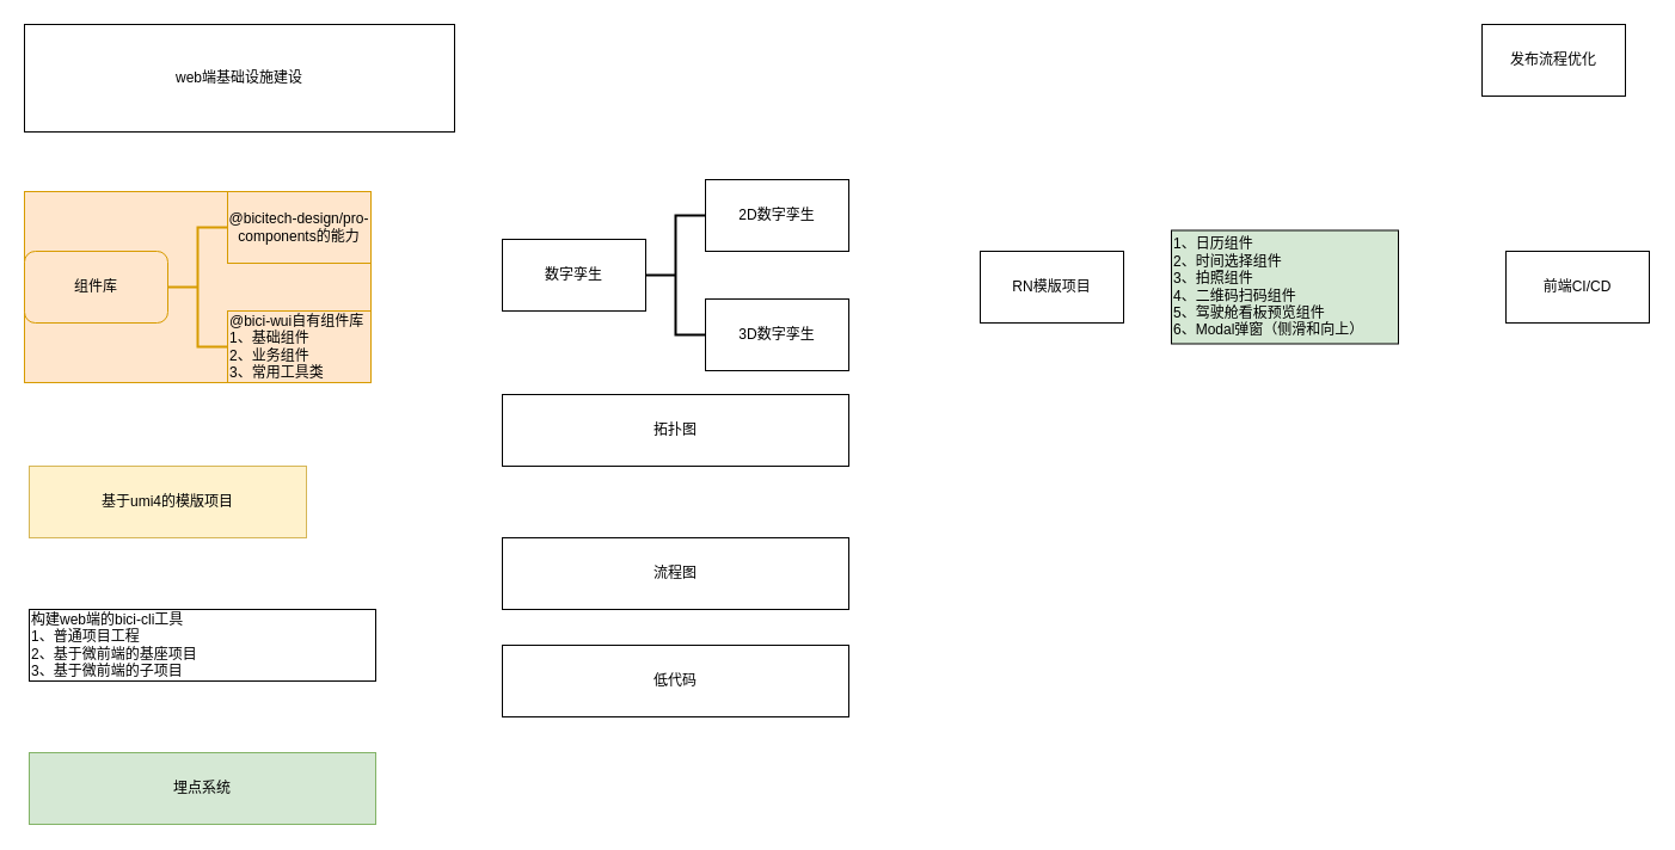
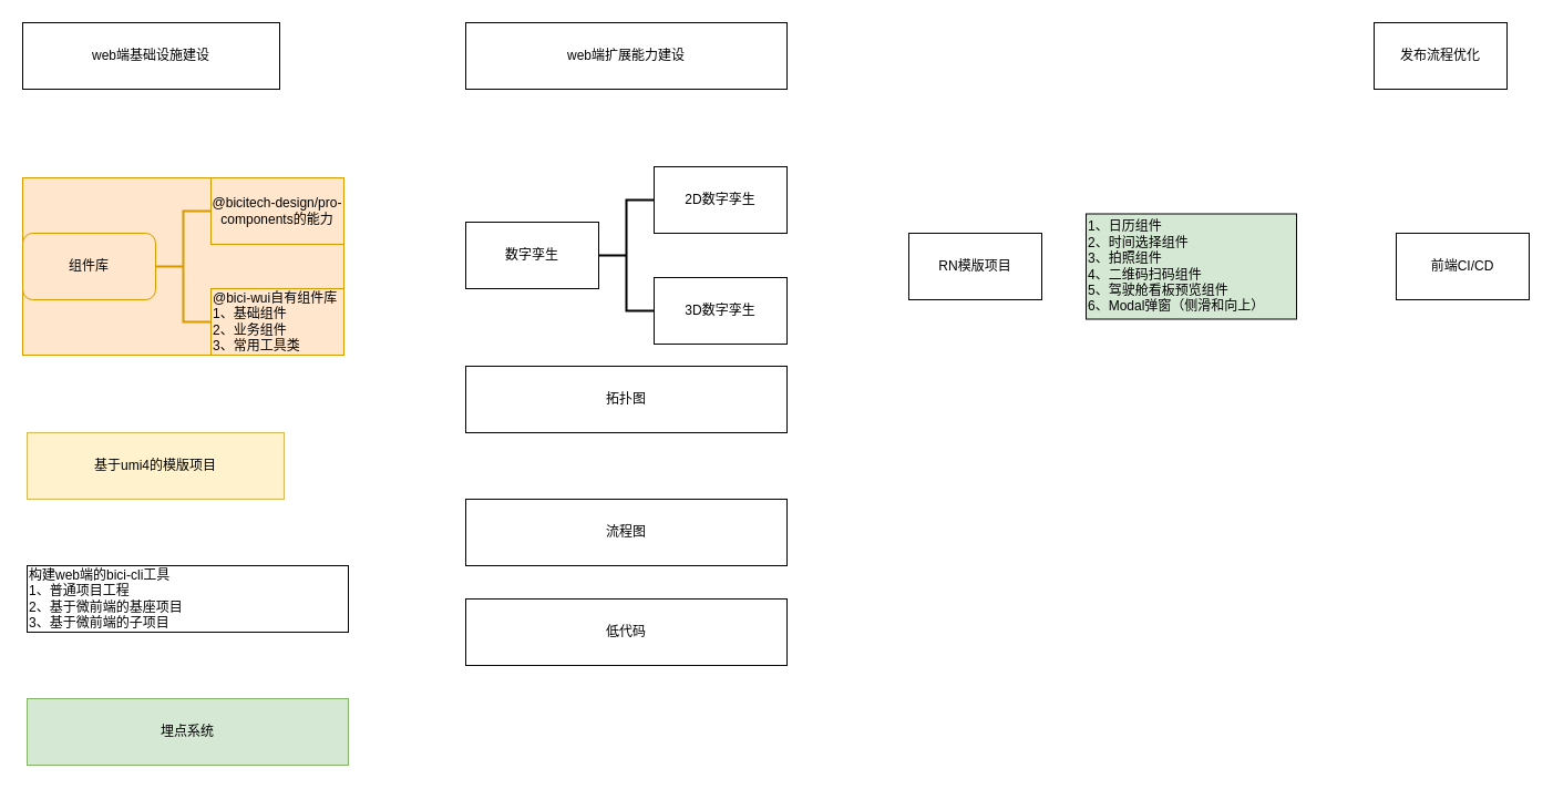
+ <mxCell id="6" value="web端扩展能力建设" style="rounded=0;whiteSpace=wrap;html=1;" vertex="1" parent="2"><mxGeometry width="290" height="60" as="geometry" /></mxCell>
- <mxCell id="25" value="web端基础设施建设" style="rounded=0;whiteSpace=wrap;html=1;" vertex="1" parent="1"><mxGeometry x="20" y="20" width="360" height="90" as="geometry" /></mxCell>
+ <mxCell id="25" value="web端基础设施建设" style="rounded=0;whiteSpace=wrap;html=1;" vertex="1" parent="1"><mxGeometry x="20" y="20" width="232" height="60" as="geometry" /></mxCell>
